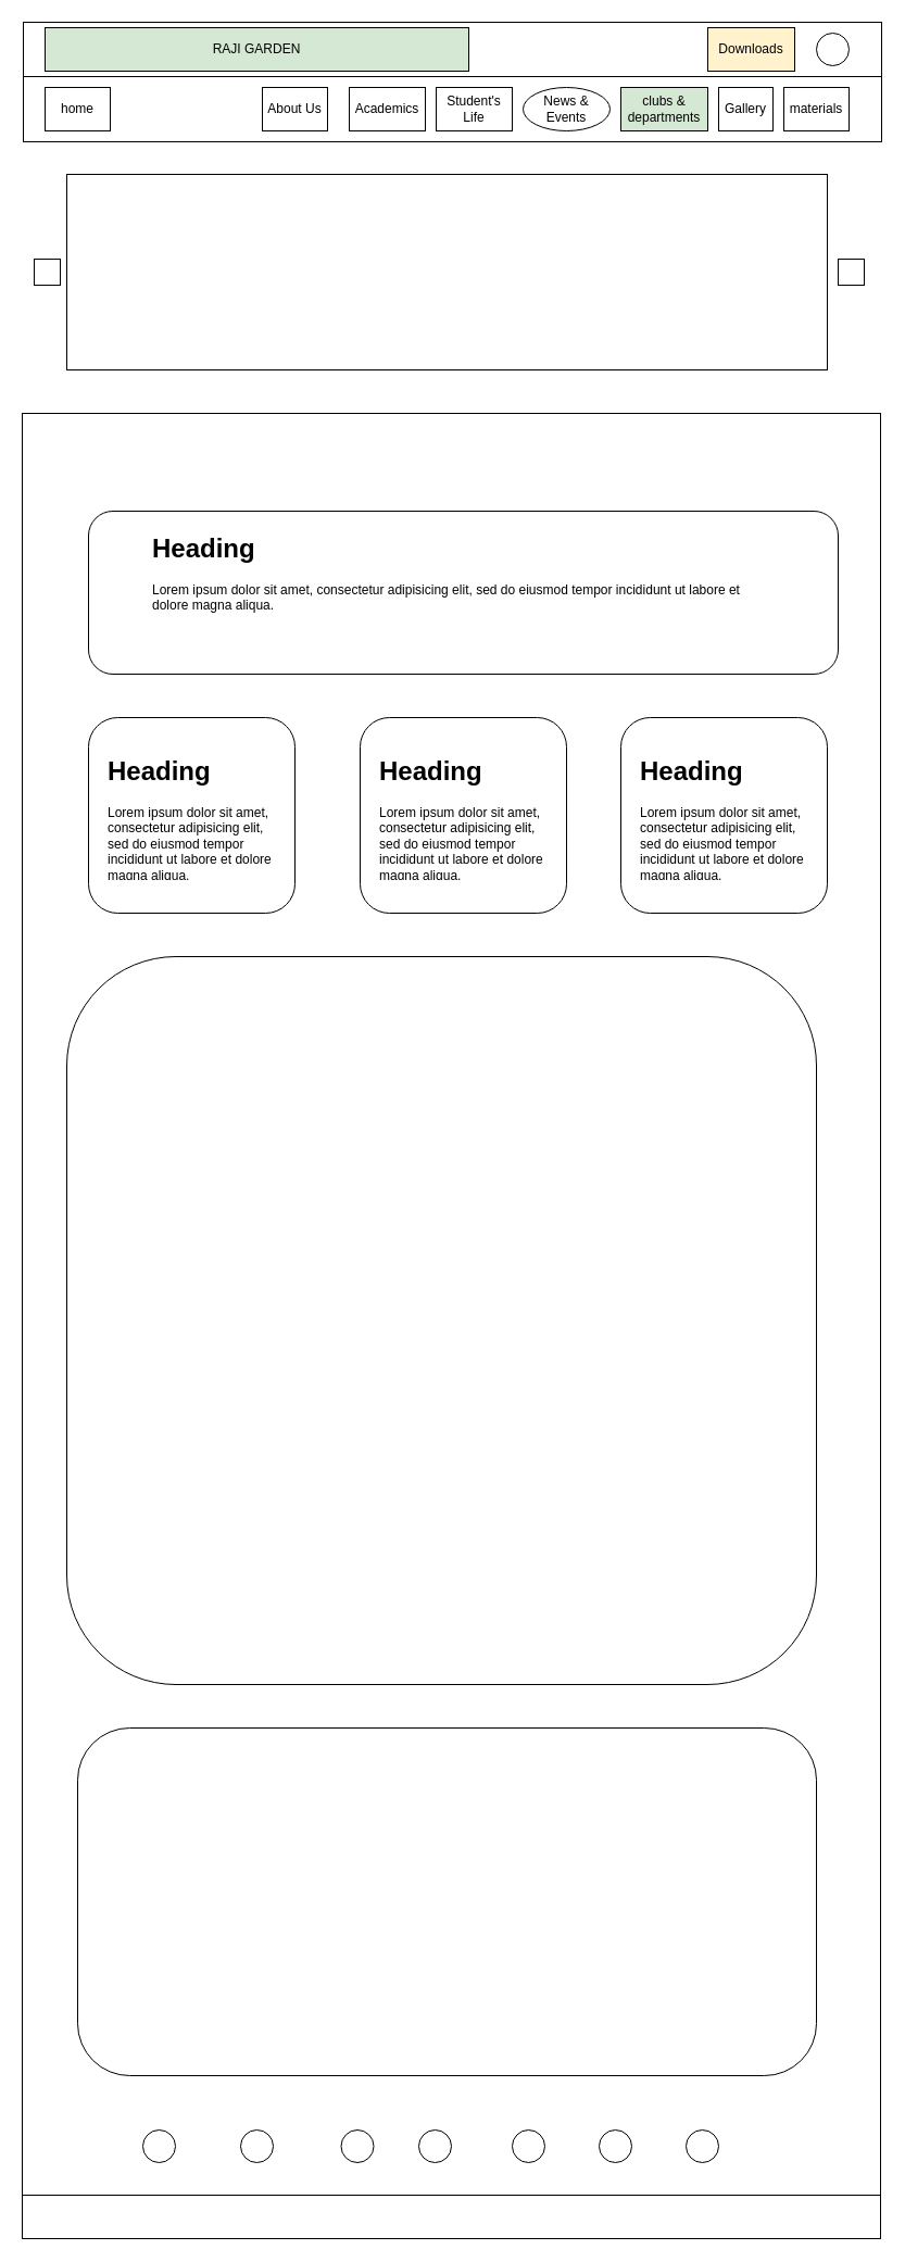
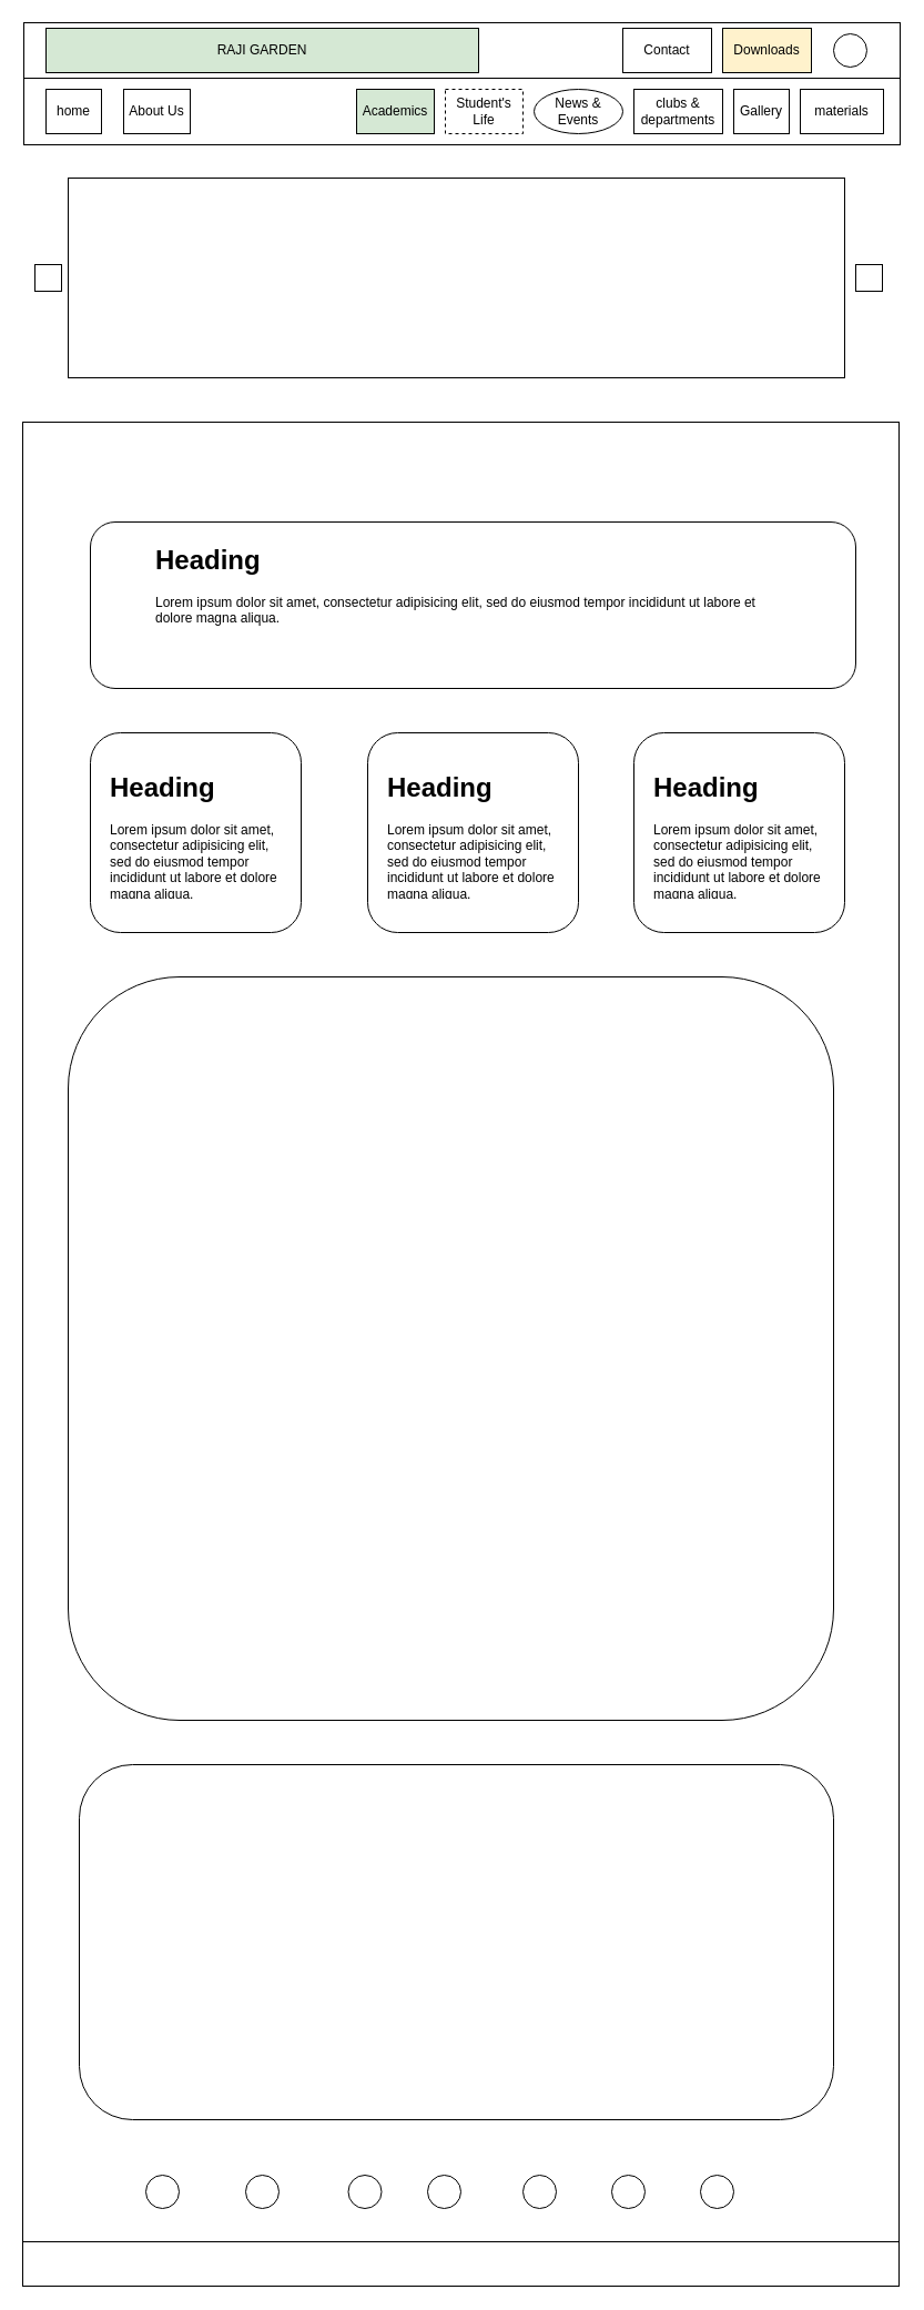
+ <mxCell id="12" value="Contact" style="rounded=0;whiteSpace=wrap;html=1;" parent="1" vertex="1"><mxGeometry x="561" y="25" width="80" height="40" as="geometry" /></mxCell>
- <mxCell id="14" value="home" style="rounded=0;whiteSpace=wrap;html=1;" parent="1" vertex="1"><mxGeometry x="41" y="80" width="60" height="40" as="geometry" /></mxCell>
+ <mxCell id="14" value="home" style="rounded=0;whiteSpace=wrap;html=1;" parent="1" vertex="1"><mxGeometry x="41" y="80" width="50" height="40" as="geometry" /></mxCell>
- <mxCell id="8" value="About Us" style="rounded=0;whiteSpace=wrap;html=1;" parent="1" vertex="1"><mxGeometry x="241" y="80" width="60" height="40" as="geometry" /></mxCell>
+ <mxCell id="8" value="About Us" style="rounded=0;whiteSpace=wrap;html=1;" parent="1" vertex="1"><mxGeometry x="111" y="80" width="60" height="40" as="geometry" /></mxCell>
- <mxCell id="9" value="Academics" style="rounded=0;whiteSpace=wrap;html=1;" parent="1" vertex="1"><mxGeometry x="321" y="80" width="70" height="40" as="geometry" /></mxCell>
+ <mxCell id="9" value="Academics" style="rounded=0;whiteSpace=wrap;html=1;fillColor=#d5e8d4;" parent="1" vertex="1"><mxGeometry x="321" y="80" width="70" height="40" as="geometry" /></mxCell>
- <mxCell id="10" value="&lt;span style=&quot;&quot;&gt;Student's Life&lt;/span&gt;" style="rounded=0;whiteSpace=wrap;html=1;" parent="1" vertex="1"><mxGeometry x="401" y="80" width="70" height="40" as="geometry" /></mxCell>
+ <mxCell id="10" value="&lt;span style=&quot;&quot;&gt;Student's Life&lt;/span&gt;" style="rounded=0;whiteSpace=wrap;html=1;dashed=1;" parent="1" vertex="1"><mxGeometry x="401" y="80" width="70" height="40" as="geometry" /></mxCell>
- <mxCell id="13" value="&lt;div&gt;clubs &amp;amp; departments&lt;/div&gt;" style="rounded=0;whiteSpace=wrap;html=1;fillColor=#d5e8d4;" parent="1" vertex="1"><mxGeometry x="571" y="80" width="80" height="40" as="geometry" /></mxCell>
+ <mxCell id="13" value="&lt;div&gt;clubs &amp;amp; departments&lt;/div&gt;" style="rounded=0;whiteSpace=wrap;html=1;" parent="1" vertex="1"><mxGeometry x="571" y="80" width="80" height="40" as="geometry" /></mxCell>
- <mxCell id="15" value="materials" style="rounded=0;whiteSpace=wrap;html=1;" parent="1" vertex="1"><mxGeometry x="721" y="80" width="60" height="40" as="geometry" /></mxCell>
+ <mxCell id="15" value="materials" style="rounded=0;whiteSpace=wrap;html=1;" parent="1" vertex="1"><mxGeometry x="721" y="80" width="75" height="40" as="geometry" /></mxCell>
